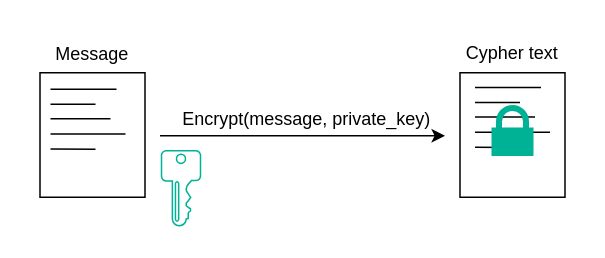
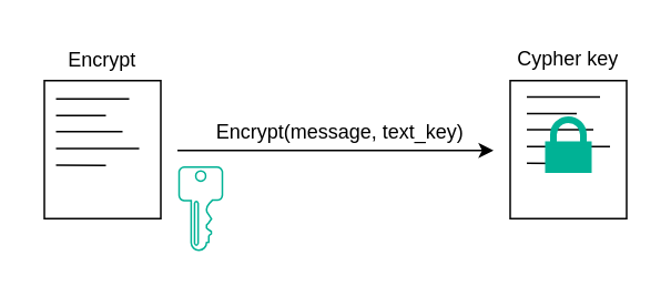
- <mxCell id="14" value="&lt;span style=&quot;font-weight: normal;&quot;&gt;Cypher text&lt;/span&gt;" style="text;strokeColor=none;align=center;fillColor=none;html=1;verticalAlign=middle;whiteSpace=wrap;rounded=0;fontStyle=1;container=0;" parent="2" vertex="1"><mxGeometry x="281" width="80" height="30" as="geometry" /></mxCell>
+ <mxCell id="14" value="&lt;span style=&quot;font-weight: normal;&quot;&gt;Cypher key&lt;/span&gt;" style="text;strokeColor=none;align=center;fillColor=none;html=1;verticalAlign=middle;whiteSpace=wrap;rounded=0;fontStyle=1;container=0;" parent="2" vertex="1"><mxGeometry x="281" width="80" height="30" as="geometry" /></mxCell>
- <mxCell id="5" value="&lt;span style=&quot;font-weight: normal;&quot;&gt;Message&lt;/span&gt;" style="text;strokeColor=none;align=center;fillColor=none;html=1;verticalAlign=middle;whiteSpace=wrap;rounded=0;fontStyle=1" parent="3" vertex="1"><mxGeometry x="11" y="1" width="60" height="30" as="geometry" /></mxCell>
+ <mxCell id="5" value="&lt;span style=&quot;font-weight: normal;&quot;&gt;Encrypt&lt;/span&gt;" style="text;strokeColor=none;align=center;fillColor=none;html=1;verticalAlign=middle;whiteSpace=wrap;rounded=0;fontStyle=1" parent="3" vertex="1"><mxGeometry x="11" y="1" width="60" height="30" as="geometry" /></mxCell>
- <mxCell id="21" value="Encrypt(message, private_key)" style="text;strokeColor=none;align=center;fillColor=none;html=1;verticalAlign=middle;whiteSpace=wrap;rounded=0;" vertex="1" parent="2"><mxGeometry x="99" y="53.5" width="170" height="10" as="geometry" /></mxCell>
+ <mxCell id="21" value="Encrypt(message, text_key)" style="text;strokeColor=none;align=center;fillColor=none;html=1;verticalAlign=middle;whiteSpace=wrap;rounded=0;" vertex="1" parent="2"><mxGeometry x="99" y="53.5" width="170" height="10" as="geometry" /></mxCell>
